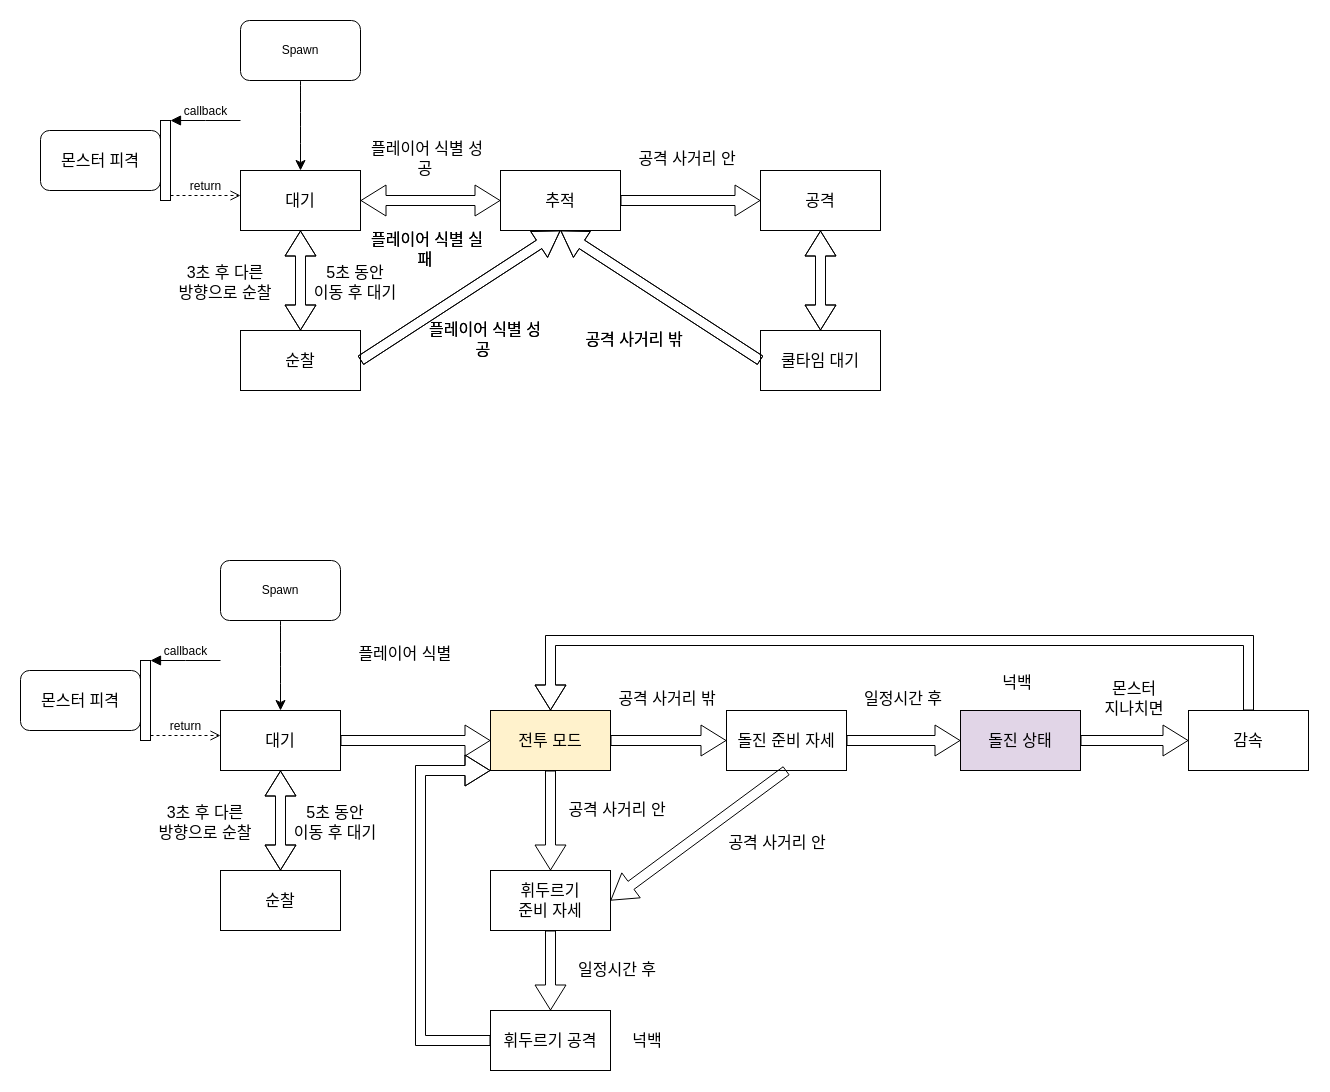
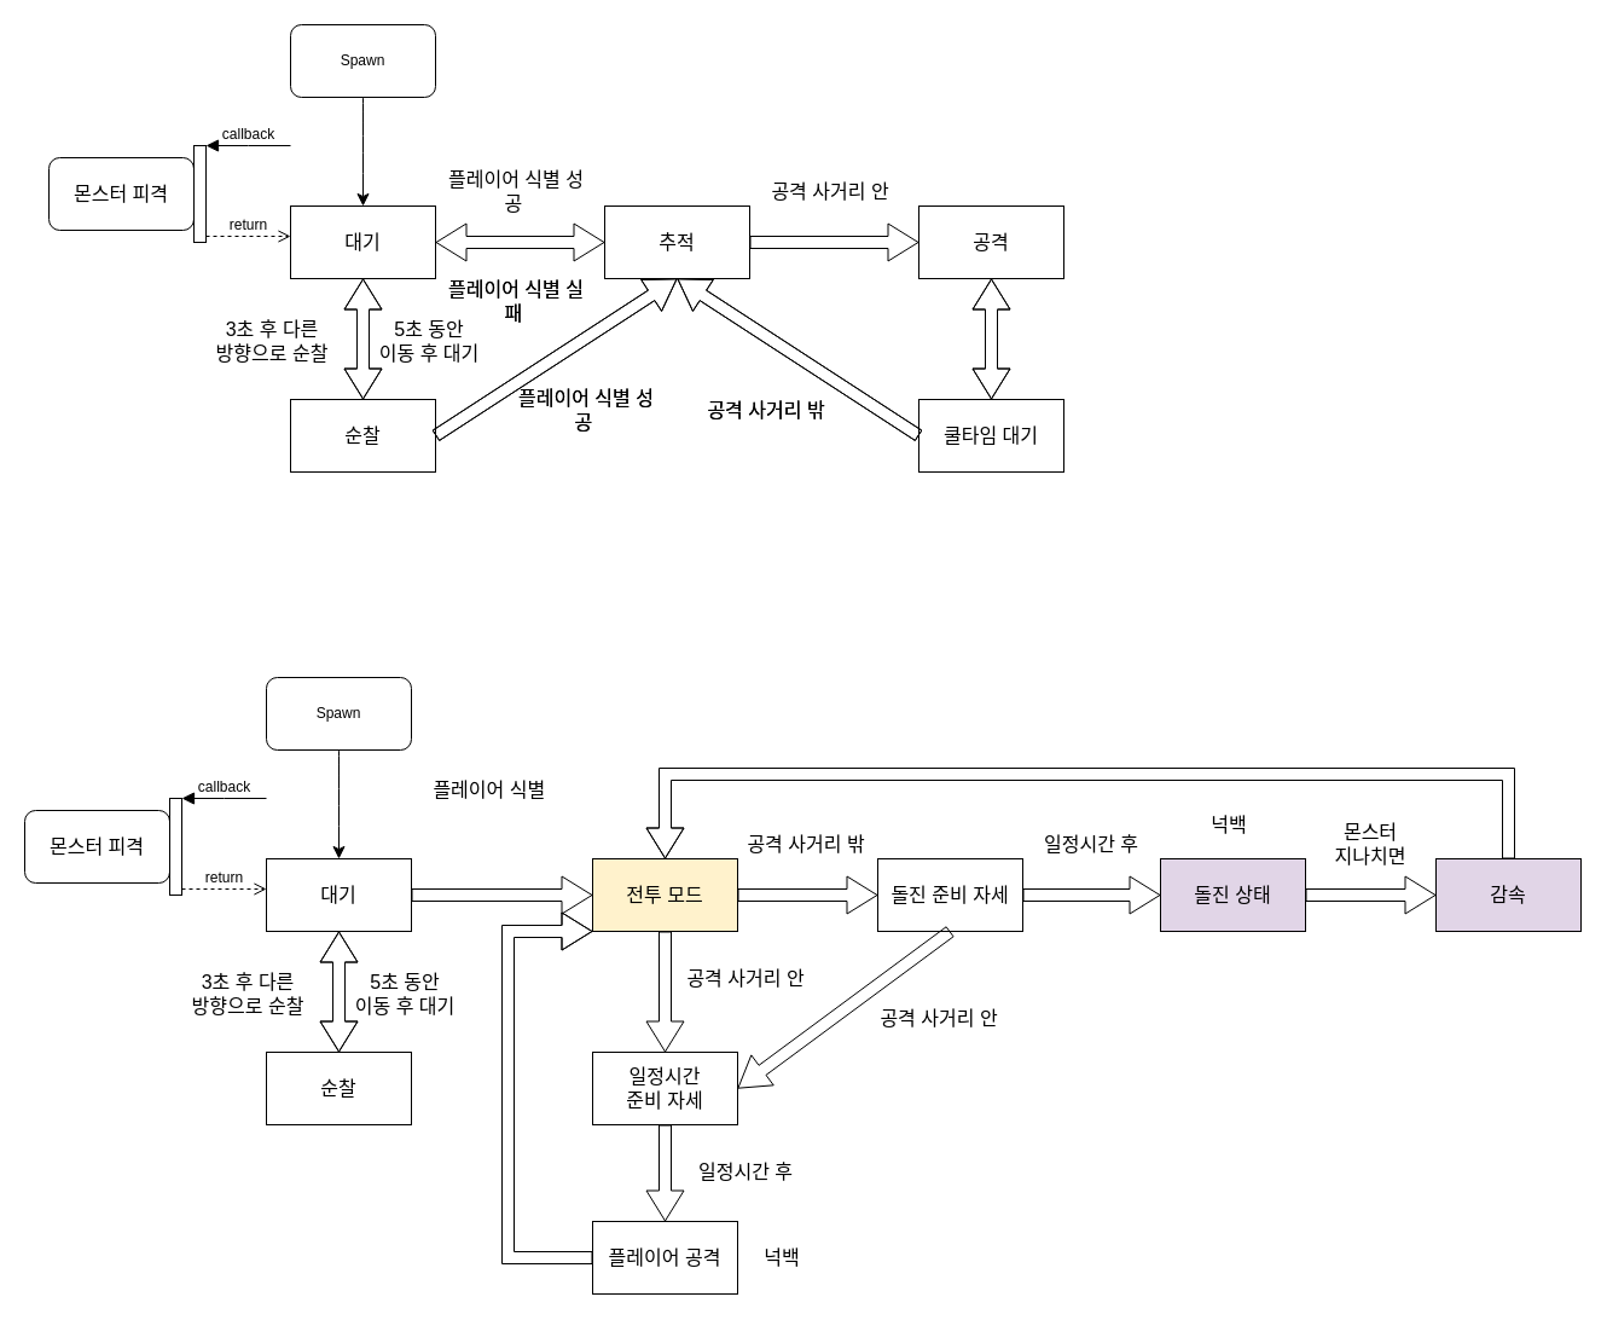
- <mxCell id="64" value="감속" style="rounded=0;whiteSpace=wrap;html=1;fontSize=16;" vertex="1" parent="1"><mxGeometry x="1188" y="710" width="120" height="60" as="geometry" /></mxCell>
+ <mxCell id="64" value="감속" style="rounded=0;whiteSpace=wrap;html=1;fontSize=16;fillColor=#e1d5e7;" vertex="1" parent="1"><mxGeometry x="1188" y="710" width="120" height="60" as="geometry" /></mxCell>
- <mxCell id="72" value="휘두르기&lt;br&gt;준비 자세" style="rounded=0;whiteSpace=wrap;html=1;fontSize=16;" vertex="1" parent="1"><mxGeometry x="490" y="870" width="120" height="60" as="geometry" /></mxCell>
+ <mxCell id="72" value="일정시간&lt;br&gt;준비 자세" style="rounded=0;whiteSpace=wrap;html=1;fontSize=16;" vertex="1" parent="1"><mxGeometry x="490" y="870" width="120" height="60" as="geometry" /></mxCell>
- <mxCell id="74" value="휘두르기 공격" style="rounded=0;whiteSpace=wrap;html=1;fontSize=16;" vertex="1" parent="1"><mxGeometry x="490" y="1010" width="120" height="60" as="geometry" /></mxCell>
+ <mxCell id="74" value="플레이어 공격" style="rounded=0;whiteSpace=wrap;html=1;fontSize=16;" vertex="1" parent="1"><mxGeometry x="490" y="1010" width="120" height="60" as="geometry" /></mxCell>
